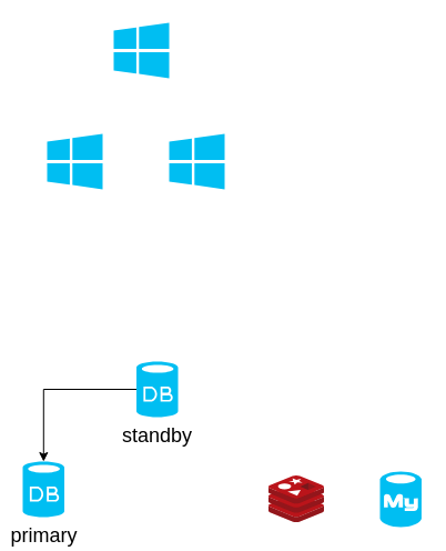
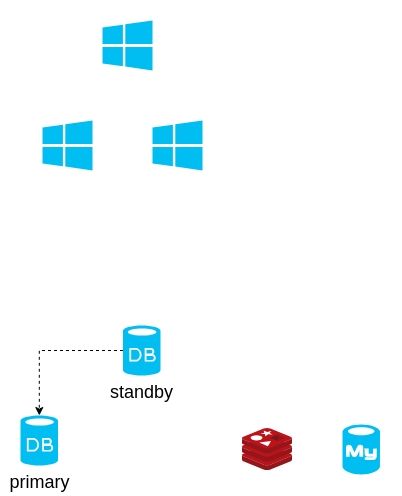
- <mxCell id="6" value="" style="edgeStyle=orthogonalEdgeStyle;rounded=0;orthogonalLoop=1;jettySize=auto;html=1;" edge="1" parent="1" source="7" target="5"><mxGeometry relative="1" as="geometry" /></mxCell>
+ <mxCell id="6" value="" style="edgeStyle=orthogonalEdgeStyle;rounded=0;orthogonalLoop=1;jettySize=auto;html=1;dashed=1;" edge="1" parent="1" source="7" target="5"><mxGeometry relative="1" as="geometry" /></mxCell>
